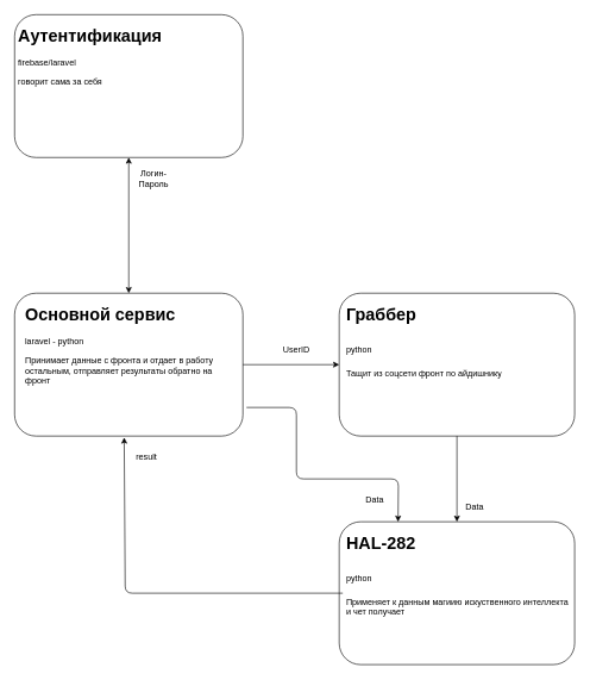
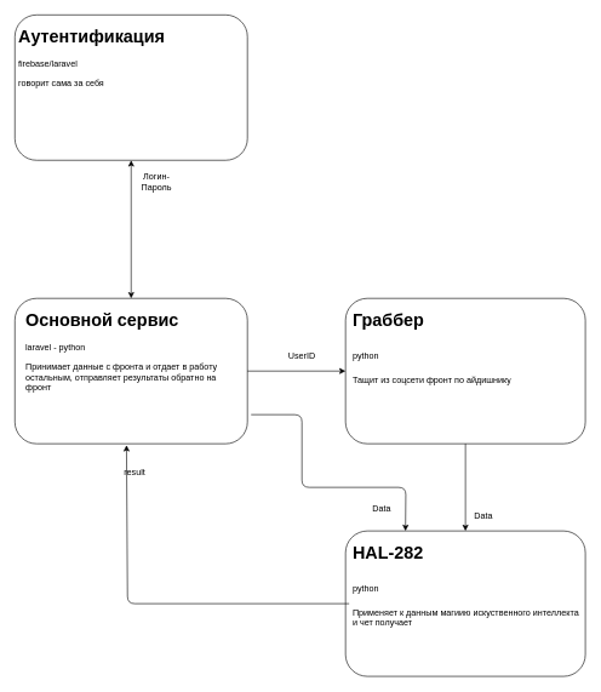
- <mxCell id="18" value="result" style="text;html=1;strokeColor=none;fillColor=none;align=center;verticalAlign=middle;whiteSpace=wrap;rounded=0;" vertex="1" parent="1"><mxGeometry x="185" y="630" width="40" height="20" as="geometry" /></mxCell>
+ <mxCell id="18" value="result" style="text;html=1;strokeColor=none;fillColor=none;align=center;verticalAlign=middle;whiteSpace=wrap;rounded=0;" vertex="1" parent="1"><mxGeometry x="165" y="640" width="40" height="20" as="geometry" /></mxCell>
